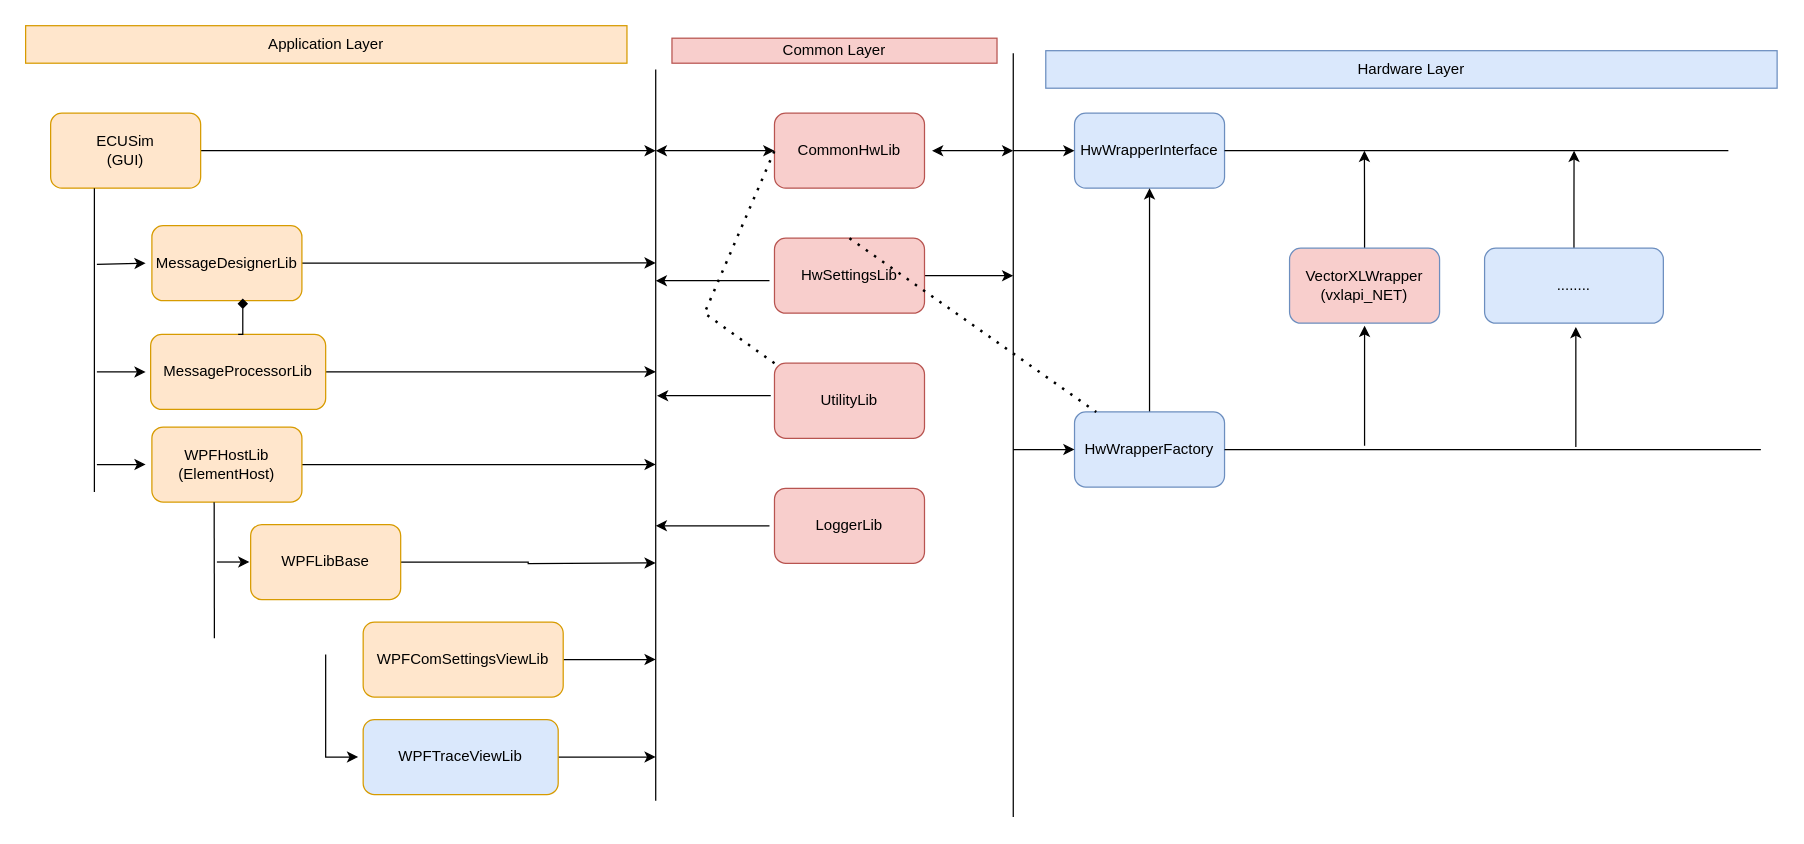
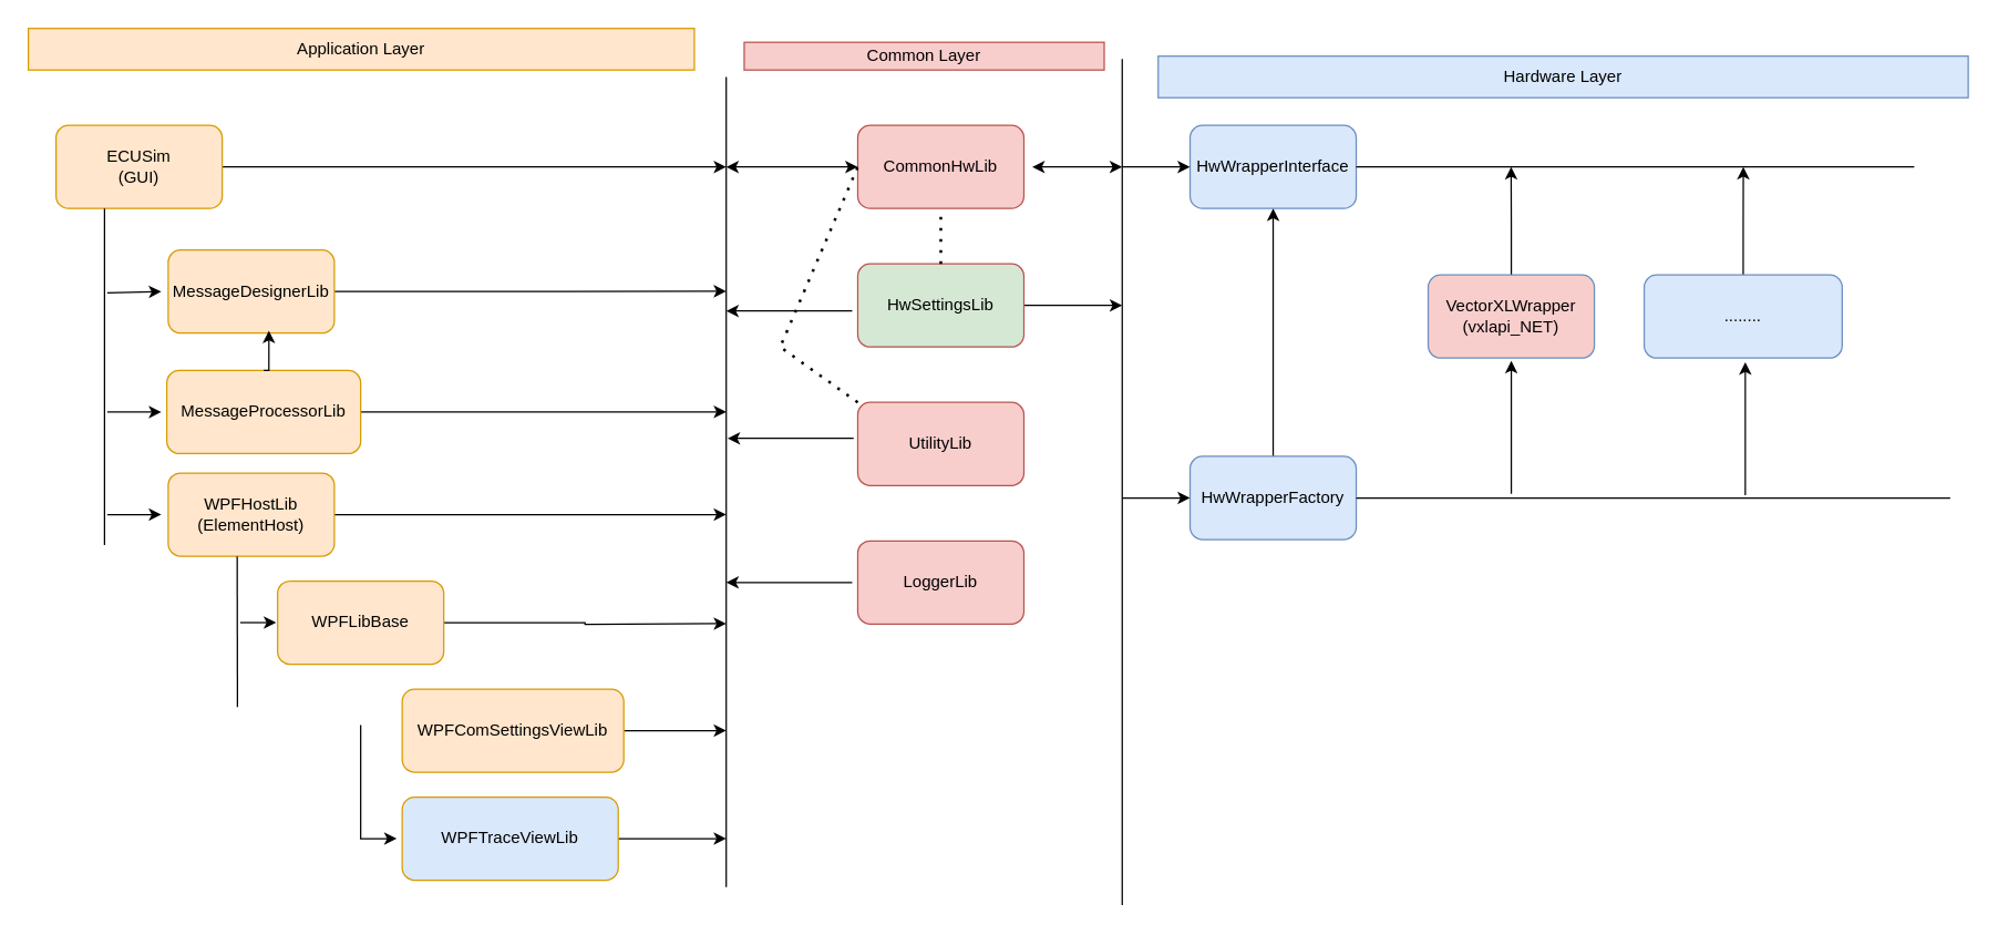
- <mxCell id="11" value="HwSettingsLib" style="rounded=1;whiteSpace=wrap;html=1;fillColor=#f8cecc;strokeColor=#b85450;" vertex="1" parent="1"><mxGeometry x="619" y="190" width="120" height="60" as="geometry" /></mxCell>
+ <mxCell id="11" value="HwSettingsLib" style="rounded=1;whiteSpace=wrap;html=1;fillColor=#d5e8d4;strokeColor=#b85450;" vertex="1" parent="1"><mxGeometry x="619" y="190" width="120" height="60" as="geometry" /></mxCell>
- <mxCell id="51" value="" style="endArrow=none;dashed=1;html=1;dashPattern=1 3;strokeWidth=2;rounded=0;exitX=0.5;exitY=0;exitDx=0;exitDy=0;" edge="1" parent="1" source="11" target="20"><mxGeometry width="50" height="50" relative="1" as="geometry"><mxPoint x="628" y="378" as="sourcePoint" /><mxPoint x="678" y="328" as="targetPoint" /></mxGeometry></mxCell>
+ <mxCell id="51" value="" style="endArrow=none;dashed=1;html=1;dashPattern=1 3;strokeWidth=2;rounded=0;entryX=0.5;entryY=1;entryDx=0;entryDy=0;exitX=0.5;exitY=0;exitDx=0;exitDy=0;" edge="1" parent="1" source="11" target="9"><mxGeometry width="50" height="50" relative="1" as="geometry"><mxPoint x="628" y="378" as="sourcePoint" /><mxPoint x="678" y="328" as="targetPoint" /></mxGeometry></mxCell>
- <mxCell id="41" style="edgeStyle=orthogonalEdgeStyle;rounded=0;orthogonalLoop=1;jettySize=auto;html=1;exitX=0.5;exitY=0;exitDx=0;exitDy=0;entryX=0.606;entryY=0.971;entryDx=0;entryDy=0;entryPerimeter=0;endArrow=diamond;" edge="1" parent="1" source="28" target="26"><mxGeometry relative="1" as="geometry" /></mxCell>
+ <mxCell id="41" style="edgeStyle=orthogonalEdgeStyle;rounded=0;orthogonalLoop=1;jettySize=auto;html=1;exitX=0.5;exitY=0;exitDx=0;exitDy=0;entryX=0.606;entryY=0.971;entryDx=0;entryDy=0;entryPerimeter=0;" edge="1" parent="1" source="28" target="26"><mxGeometry relative="1" as="geometry" /></mxCell>
